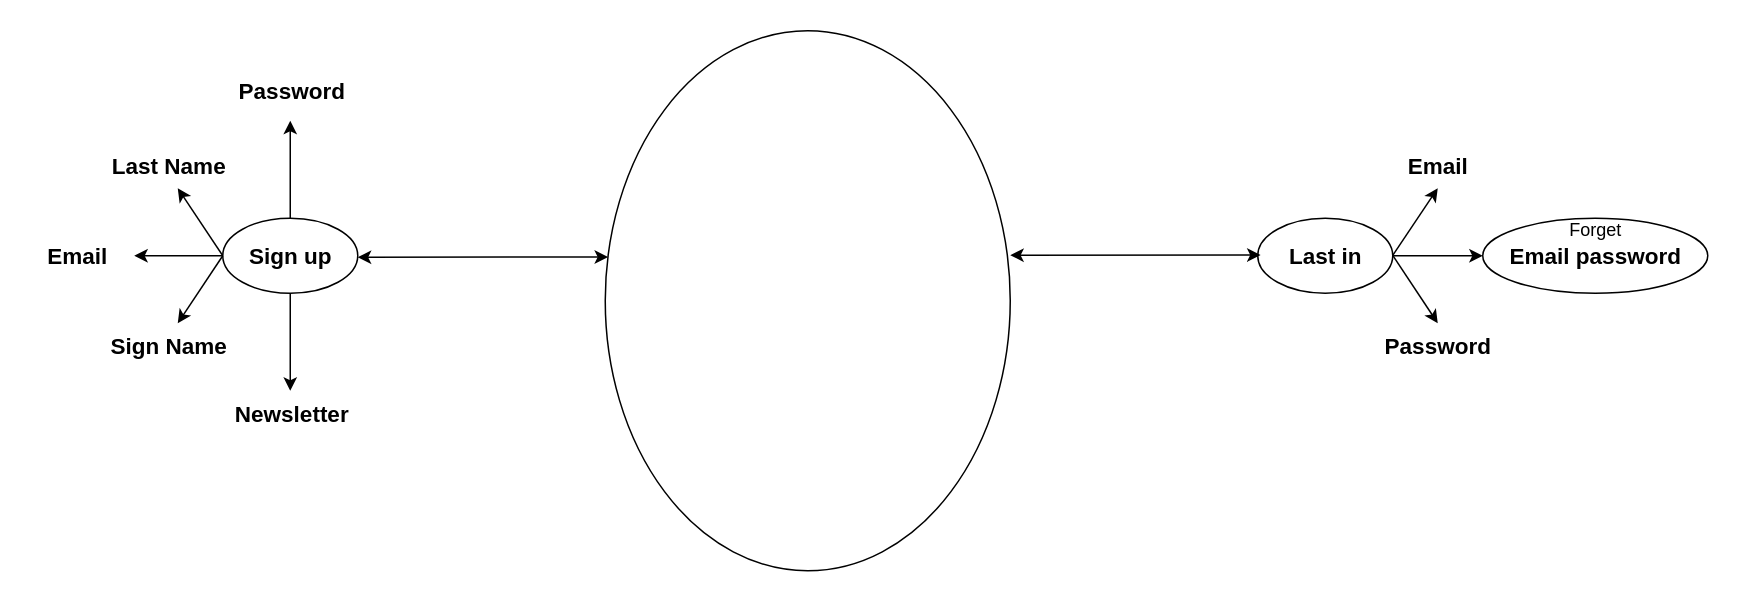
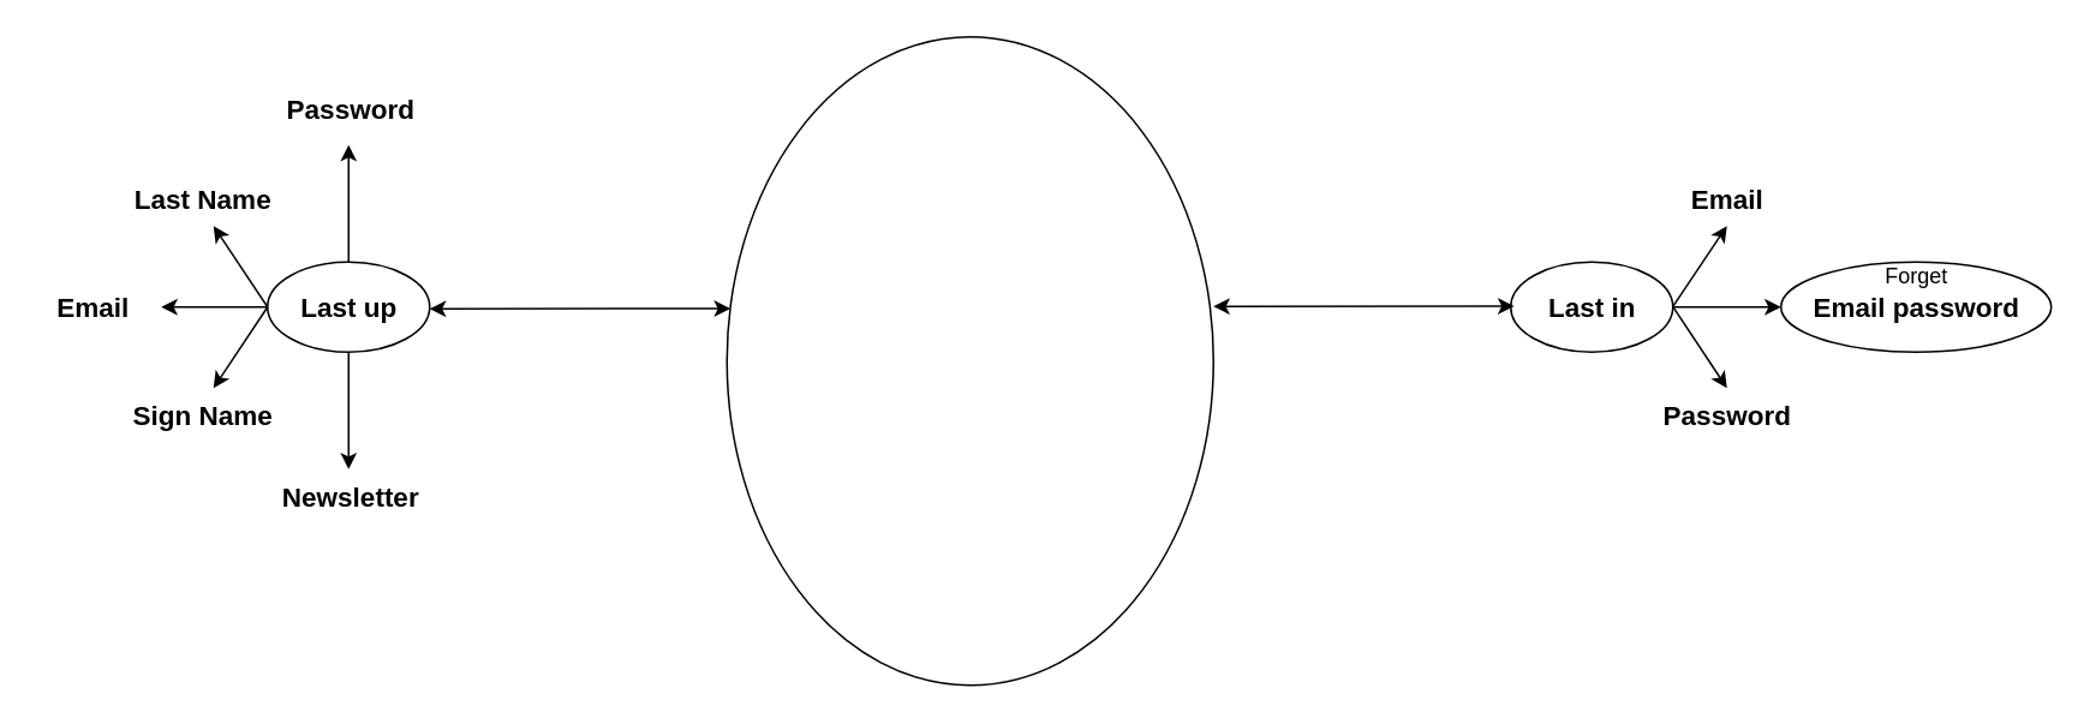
- <mxCell id="8" value="&lt;font style=&quot;font-size: 15px&quot;&gt;&lt;b&gt;Sign up&lt;/b&gt;&lt;/font&gt;" style="text;html=1;align=center;verticalAlign=middle;resizable=0;points=[];autosize=1;strokeColor=none;" parent="1" vertex="1"><mxGeometry x="155.5" y="155" width="75" height="30" as="geometry" /></mxCell>
+ <mxCell id="8" value="&lt;font style=&quot;font-size: 15px&quot;&gt;&lt;b&gt;Last up&lt;/b&gt;&lt;/font&gt;" style="text;html=1;align=center;verticalAlign=middle;resizable=0;points=[];autosize=1;strokeColor=none;" parent="1" vertex="1"><mxGeometry x="155.5" y="155" width="75" height="30" as="geometry" /></mxCell>
